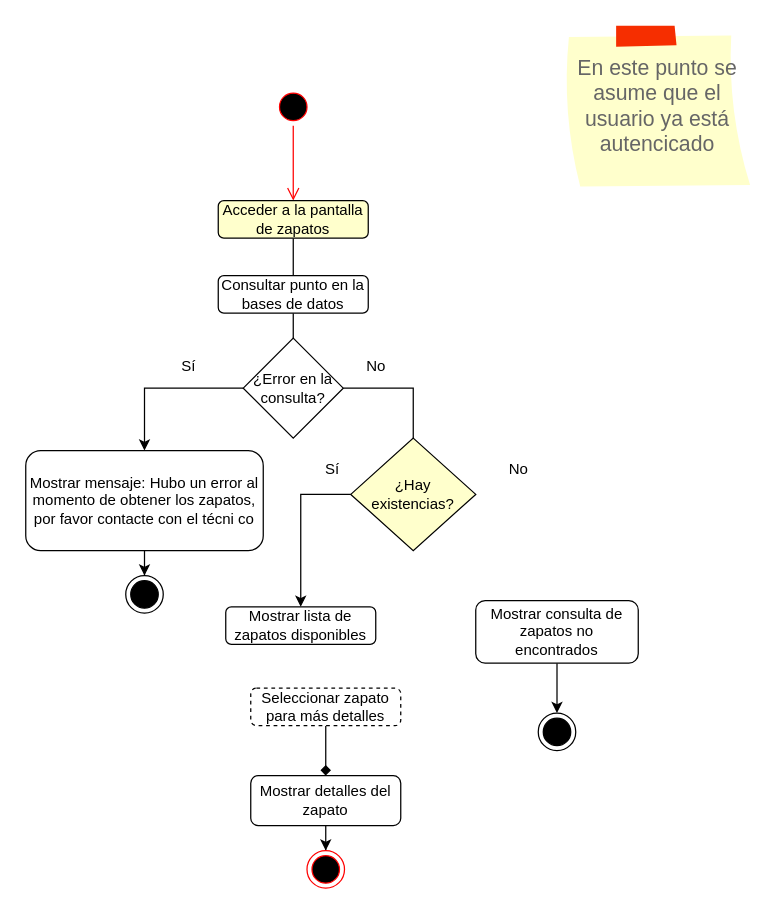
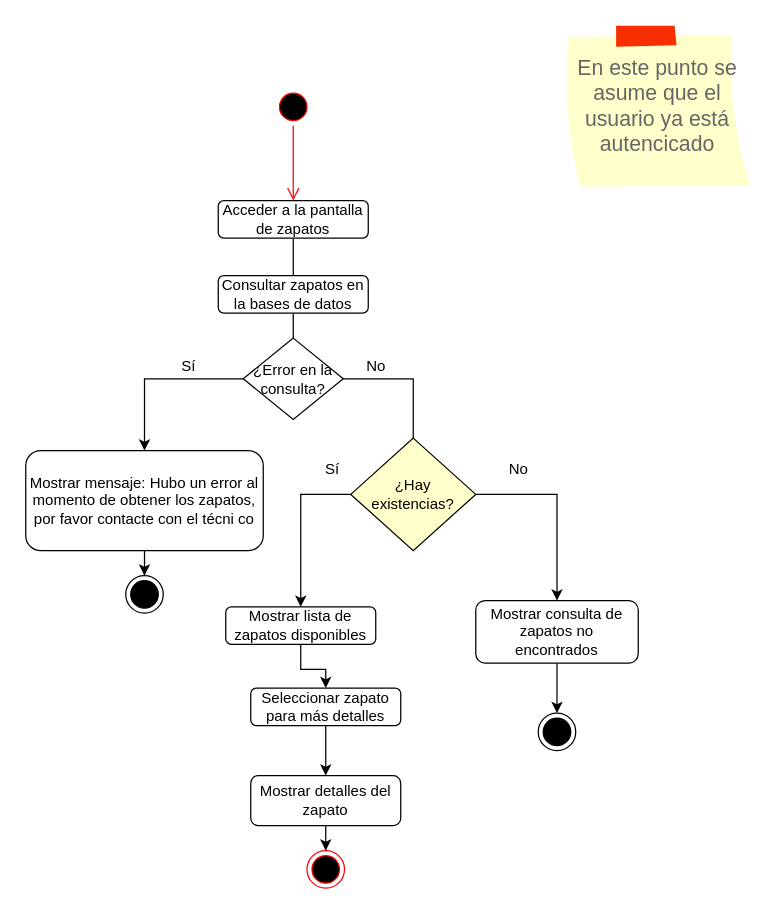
- <mxCell id="8" value="Acceder a la pantalla de zapatos" style="rounded=1;whiteSpace=wrap;html=1;fillColor=#ffffcc;" vertex="1" parent="1"><mxGeometry x="174" y="160" width="120" height="30" as="geometry" /></mxCell>
+ <mxCell id="8" value="Acceder a la pantalla de zapatos" style="rounded=1;whiteSpace=wrap;html=1;" vertex="1" parent="1"><mxGeometry x="174" y="160" width="120" height="30" as="geometry" /></mxCell>
- <mxCell id="10" value="Consultar punto en la bases de datos" style="rounded=1;whiteSpace=wrap;html=1;" vertex="1" parent="1"><mxGeometry x="174" y="220" width="120" height="30" as="geometry" /></mxCell>
+ <mxCell id="10" value="Consultar zapatos en la bases de datos" style="rounded=1;whiteSpace=wrap;html=1;" vertex="1" parent="1"><mxGeometry x="174" y="220" width="120" height="30" as="geometry" /></mxCell>
- <mxCell id="13" value="¿Error en la consulta?" style="rhombus;whiteSpace=wrap;html=1;" vertex="1" parent="1"><mxGeometry x="194" y="270" width="80" height="80" as="geometry" /></mxCell>
+ <mxCell id="13" value="¿Error en la consulta?" style="rhombus;whiteSpace=wrap;html=1;" vertex="1" parent="1"><mxGeometry x="194" y="270" width="80" height="65" as="geometry" /></mxCell>
+ <mxCell id="17" style="edgeStyle=orthogonalEdgeStyle;rounded=0;orthogonalLoop=1;jettySize=auto;html=1;exitX=1;exitY=0.5;exitDx=0;exitDy=0;" edge="1" parent="1" source="19" target="24"><mxGeometry relative="1" as="geometry" /></mxCell>
+ <mxCell id="21" style="edgeStyle=orthogonalEdgeStyle;rounded=0;orthogonalLoop=1;jettySize=auto;html=1;" edge="1" parent="1" source="22" target="28"><mxGeometry relative="1" as="geometry" /></mxCell>
- <mxCell id="28" value="Seleccionar zapato para más detalles" style="rounded=1;whiteSpace=wrap;html=1;dashed=1;" vertex="1" parent="1"><mxGeometry x="200" y="550" width="120" height="30" as="geometry" /></mxCell>
+ <mxCell id="28" value="Seleccionar zapato para más detalles" style="rounded=1;whiteSpace=wrap;html=1;" vertex="1" parent="1"><mxGeometry x="200" y="550" width="120" height="30" as="geometry" /></mxCell>
- <mxCell id="27" style="edgeStyle=orthogonalEdgeStyle;rounded=0;orthogonalLoop=1;jettySize=auto;html=1;endArrow=diamond;" edge="1" parent="1" source="28" target="30"><mxGeometry relative="1" as="geometry" /></mxCell>
+ <mxCell id="27" style="edgeStyle=orthogonalEdgeStyle;rounded=0;orthogonalLoop=1;jettySize=auto;html=1;" edge="1" parent="1" source="28" target="30"><mxGeometry relative="1" as="geometry" /></mxCell>
